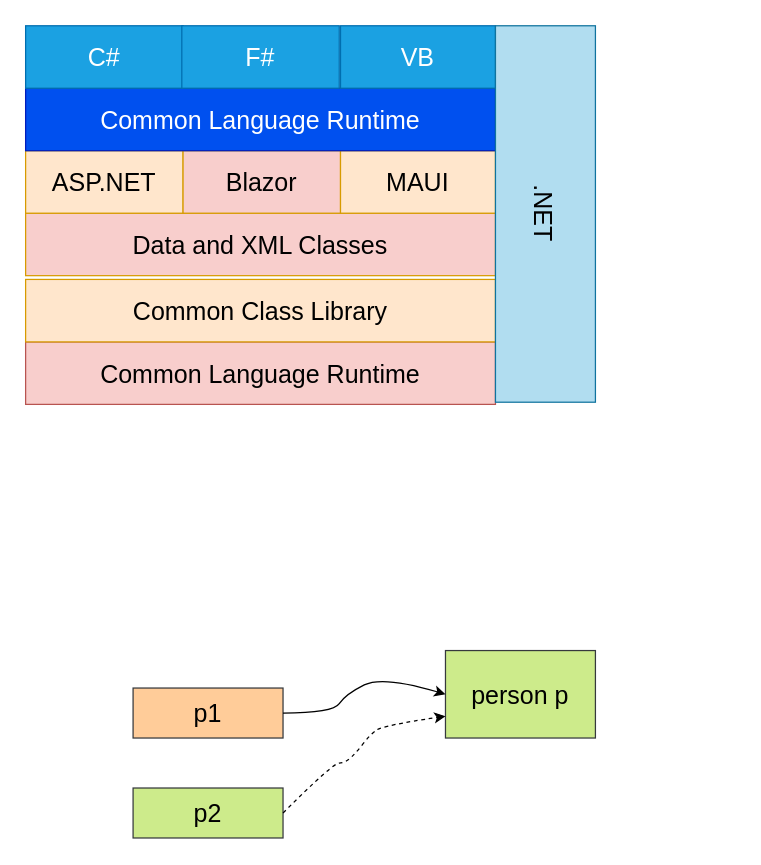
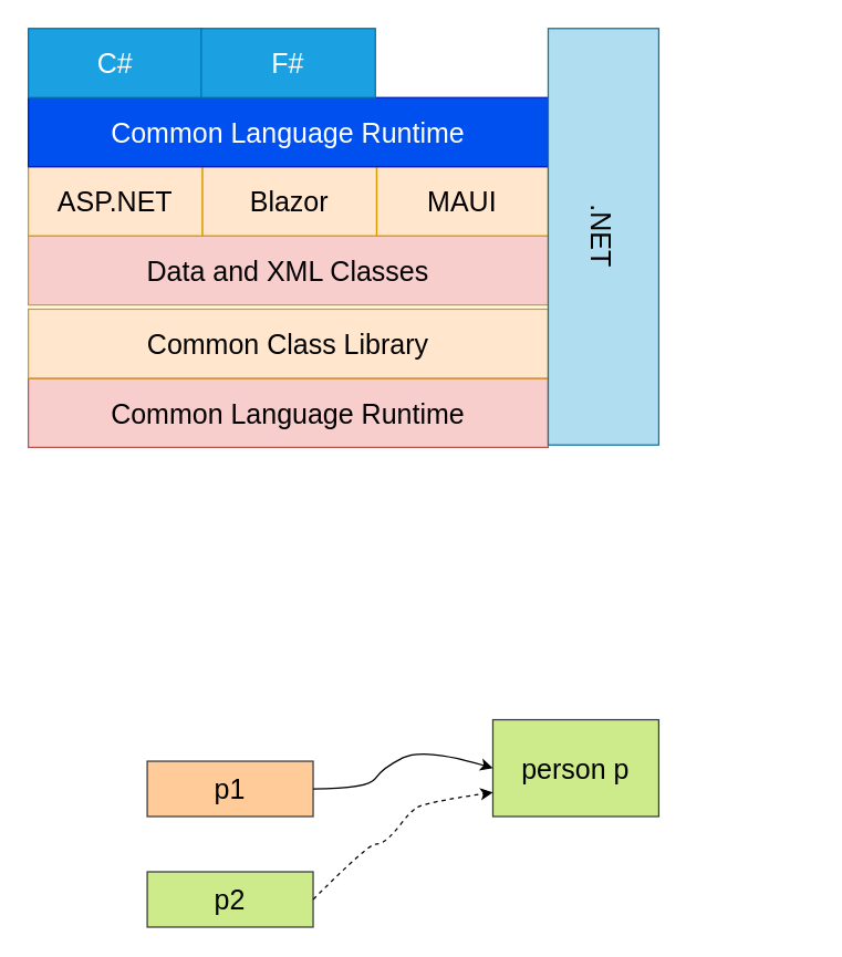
- <mxCell id="11" value="VB" style="rounded=0;whiteSpace=wrap;html=1;fontSize=20;fillColor=#1ba1e2;strokeColor=#006EAF;fontColor=#ffffff;" vertex="1" parent="1"><mxGeometry x="272" y="20" width="124" height="50" as="geometry" /></mxCell>
- <mxCell id="6" value="Blazor" style="rounded=0;whiteSpace=wrap;html=1;fontSize=20;fillColor=#f8cecc;strokeColor=#d79b00;" vertex="1" parent="1"><mxGeometry x="146" y="120" width="126" height="50" as="geometry" /></mxCell>
+ <mxCell id="6" value="Blazor" style="rounded=0;whiteSpace=wrap;html=1;fontSize=20;fillColor=#ffe6cc;strokeColor=#d79b00;" vertex="1" parent="1"><mxGeometry x="146" y="120" width="126" height="50" as="geometry" /></mxCell>
